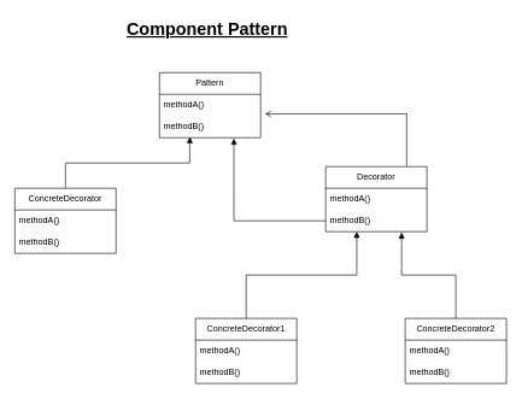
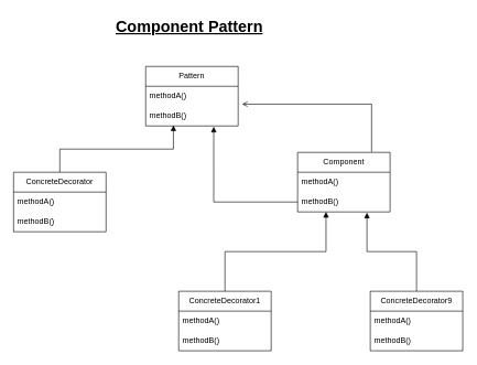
- <mxCell id="10" value="Decorator" style="swimlane;fontStyle=0;childLayout=stackLayout;horizontal=1;startSize=30;horizontalStack=0;resizeParent=1;resizeParentMax=0;resizeLast=0;collapsible=1;marginBottom=0;whiteSpace=wrap;html=1;" vertex="1" parent="1"><mxGeometry x="450" y="230" width="140" height="90" as="geometry" /></mxCell>
+ <mxCell id="10" value="Component" style="swimlane;fontStyle=0;childLayout=stackLayout;horizontal=1;startSize=30;horizontalStack=0;resizeParent=1;resizeParentMax=0;resizeLast=0;collapsible=1;marginBottom=0;whiteSpace=wrap;html=1;" vertex="1" parent="1"><mxGeometry x="450" y="230" width="140" height="90" as="geometry" /></mxCell>
- <mxCell id="18" value="ConcreteDecorator2" style="swimlane;fontStyle=0;childLayout=stackLayout;horizontal=1;startSize=30;horizontalStack=0;resizeParent=1;resizeParentMax=0;resizeLast=0;collapsible=1;marginBottom=0;whiteSpace=wrap;html=1;" vertex="1" parent="1"><mxGeometry x="560" y="440" width="140" height="90" as="geometry" /></mxCell>
+ <mxCell id="18" value="ConcreteDecorator9" style="swimlane;fontStyle=0;childLayout=stackLayout;horizontal=1;startSize=30;horizontalStack=0;resizeParent=1;resizeParentMax=0;resizeLast=0;collapsible=1;marginBottom=0;whiteSpace=wrap;html=1;" vertex="1" parent="1"><mxGeometry x="560" y="440" width="140" height="90" as="geometry" /></mxCell>
